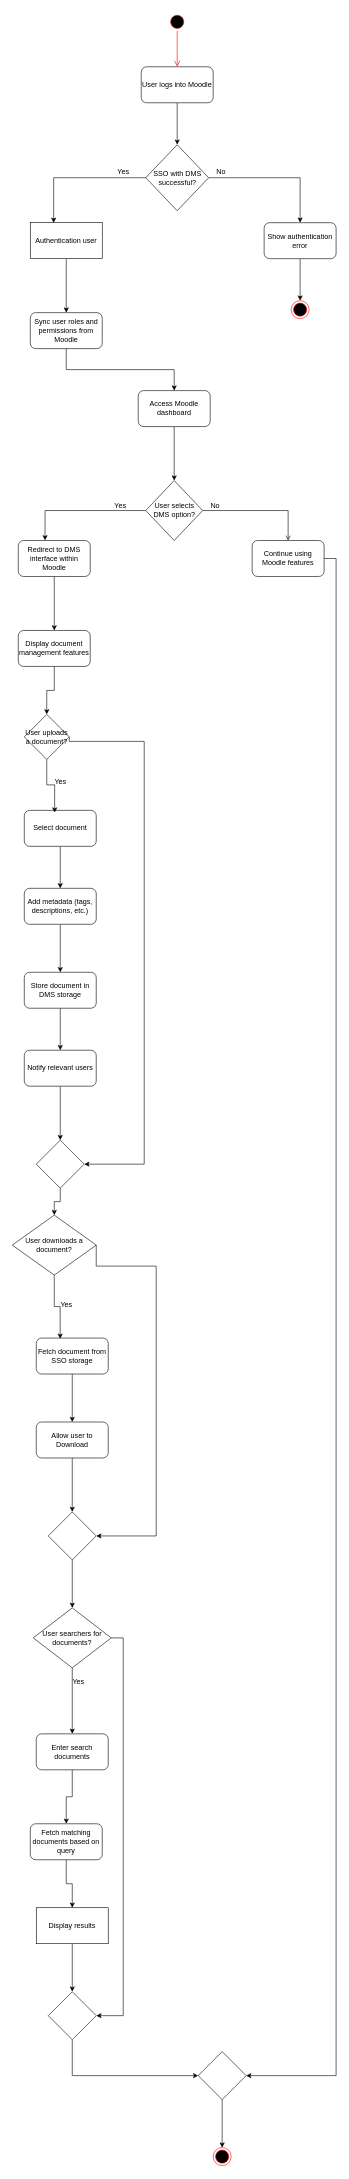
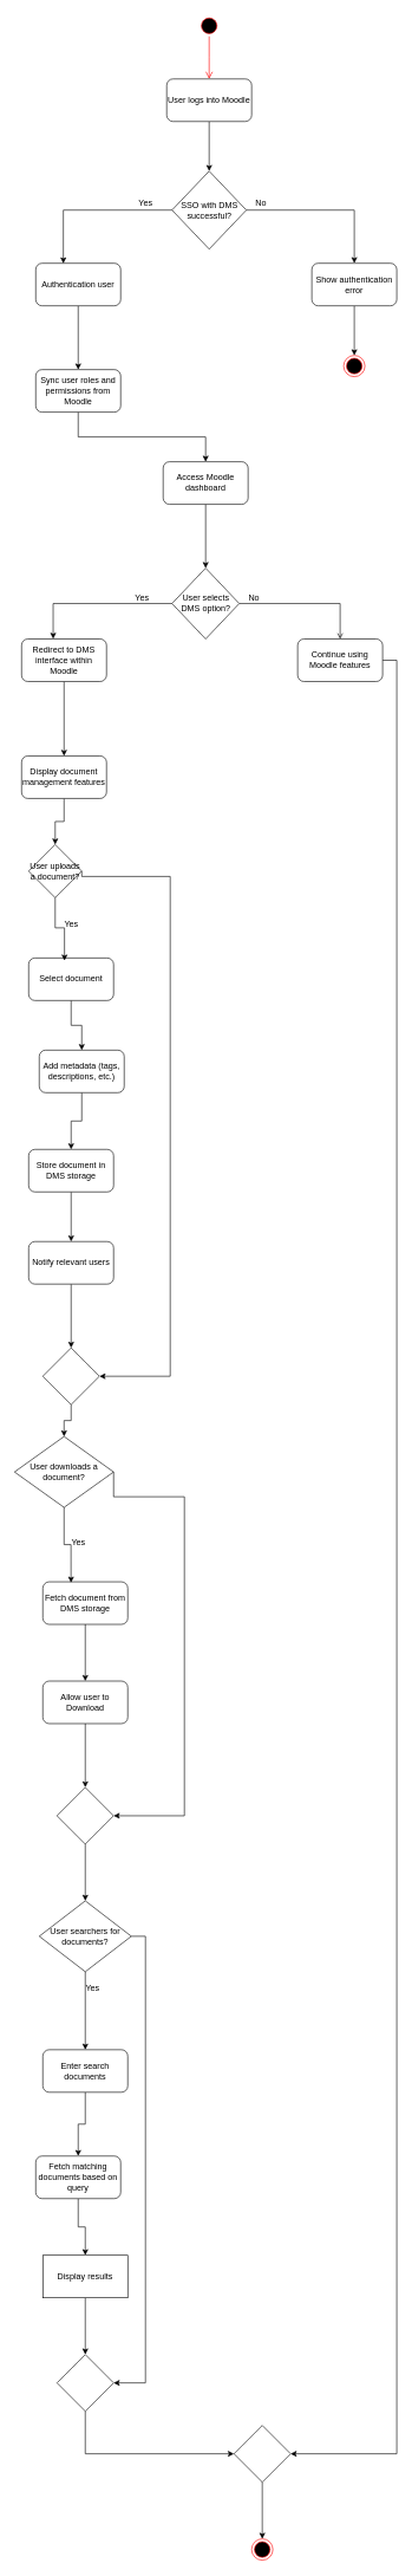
- <mxCell id="9" value="Authentication user" style="whiteSpace=wrap;html=1;rounded=0;" vertex="1" parent="1"><mxGeometry x="50" y="370" width="120" height="60" as="geometry" /></mxCell>
+ <mxCell id="9" value="Authentication user" style="rounded=1;whiteSpace=wrap;html=1;" vertex="1" parent="1"><mxGeometry x="50" y="370" width="120" height="60" as="geometry" /></mxCell>
- <mxCell id="22" value="Display document management features" style="rounded=1;whiteSpace=wrap;html=1;" vertex="1" parent="1"><mxGeometry x="30" y="1050" width="120" height="60" as="geometry" /></mxCell>
+ <mxCell id="22" value="Display document management features" style="rounded=1;whiteSpace=wrap;html=1;" vertex="1" parent="1"><mxGeometry x="30" y="1065" width="120" height="60" as="geometry" /></mxCell>
- <mxCell id="30" value="Add metadata (tags, descriptions, etc.)" style="rounded=1;whiteSpace=wrap;html=1;" vertex="1" parent="1"><mxGeometry x="40" y="1480" width="120" height="60" as="geometry" /></mxCell>
+ <mxCell id="30" value="Add metadata (tags, descriptions, etc.)" style="rounded=1;whiteSpace=wrap;html=1;" vertex="1" parent="1"><mxGeometry x="55" y="1480" width="120" height="60" as="geometry" /></mxCell>
- <mxCell id="40" value="Fetch document from SSO storage" style="rounded=1;whiteSpace=wrap;html=1;" vertex="1" parent="1"><mxGeometry x="60" y="2230" width="120" height="60" as="geometry" /></mxCell>
+ <mxCell id="40" value="Fetch document from DMS storage" style="rounded=1;whiteSpace=wrap;html=1;" vertex="1" parent="1"><mxGeometry x="60" y="2230" width="120" height="60" as="geometry" /></mxCell>
